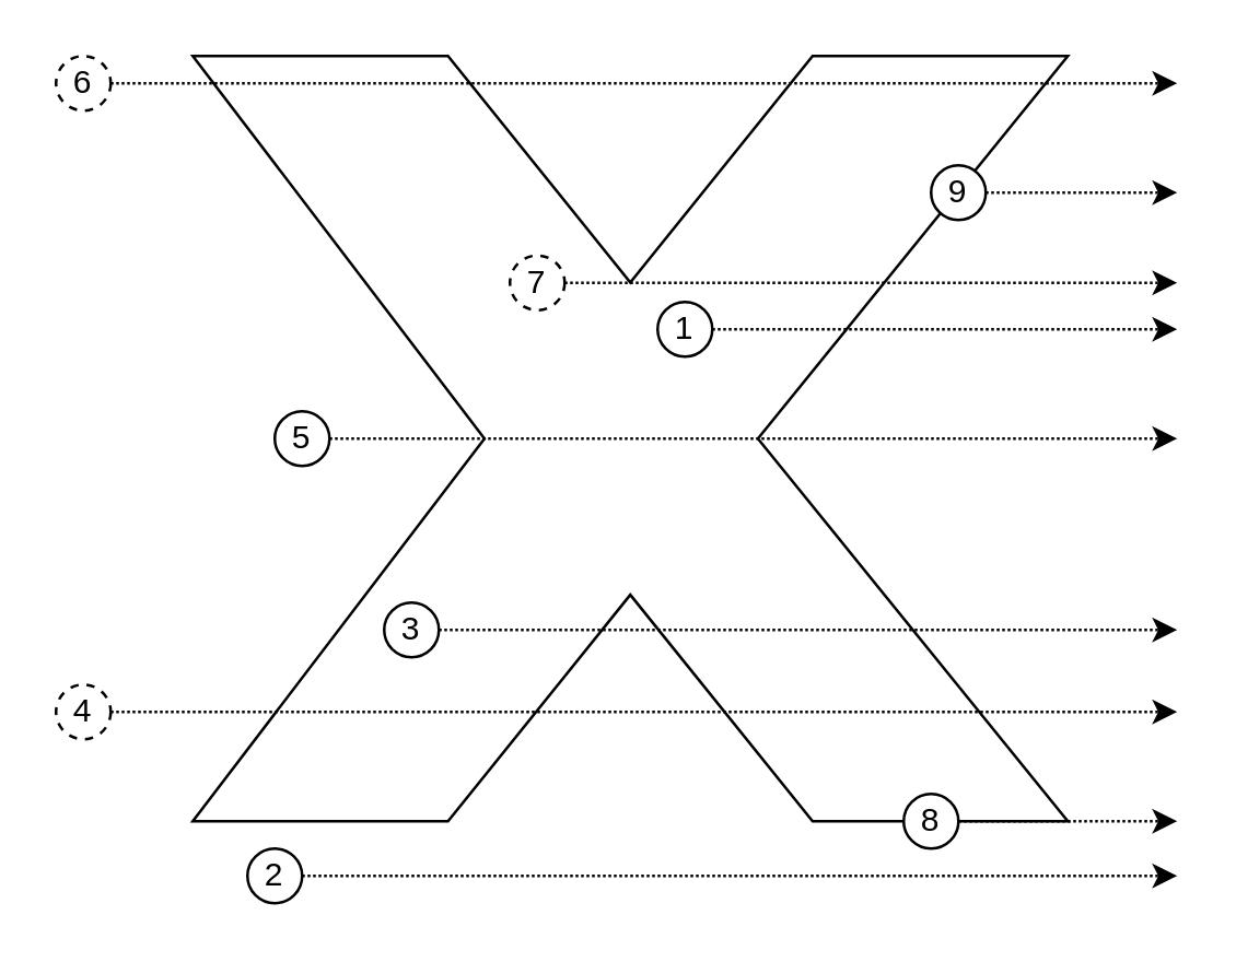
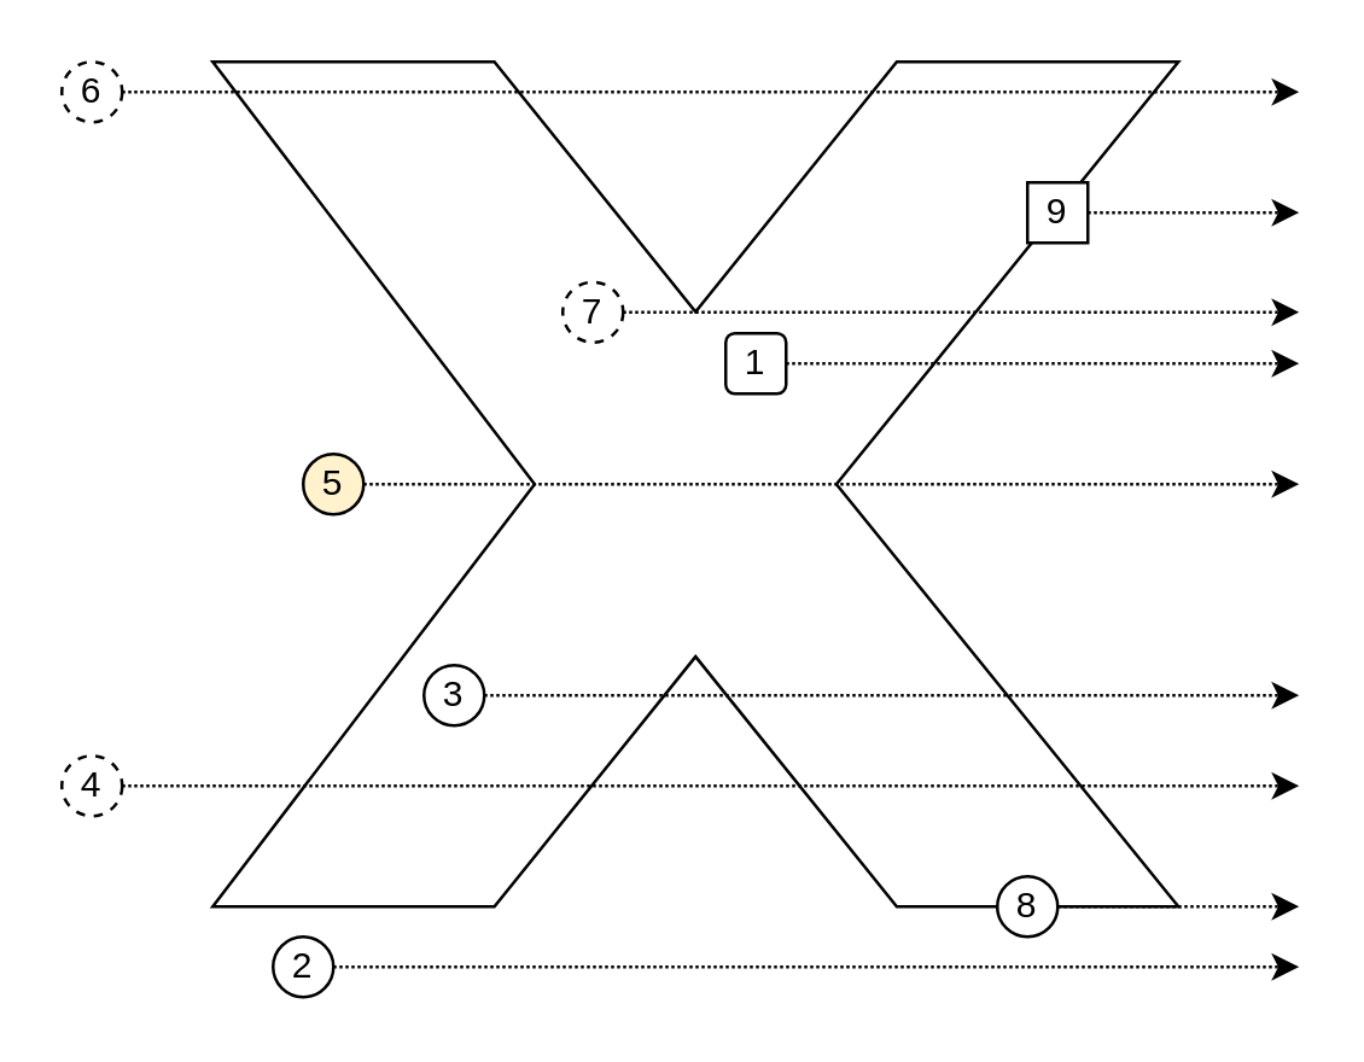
- <mxCell id="20" value="9" style="ellipse;whiteSpace=wrap;html=1;" vertex="1" parent="1"><mxGeometry x="340" y="60" width="20" height="20" as="geometry" /></mxCell>
+ <mxCell id="20" value="9" style="whiteSpace=wrap;html=1;rounded=0;" vertex="1" parent="1"><mxGeometry x="340" y="60" width="20" height="20" as="geometry" /></mxCell>
- <mxCell id="14" value="1" style="ellipse;whiteSpace=wrap;html=1;" vertex="1" parent="1"><mxGeometry x="240" y="110" width="20" height="20" as="geometry" /></mxCell>
+ <mxCell id="14" value="1" style="whiteSpace=wrap;html=1;rounded=1;" vertex="1" parent="1"><mxGeometry x="240" y="110" width="20" height="20" as="geometry" /></mxCell>
- <mxCell id="10" value="5" style="ellipse;whiteSpace=wrap;html=1;" vertex="1" parent="1"><mxGeometry x="100" y="150" width="20" height="20" as="geometry" /></mxCell>
+ <mxCell id="10" value="5" style="ellipse;whiteSpace=wrap;html=1;fillColor=#fff2cc;" vertex="1" parent="1"><mxGeometry x="100" y="150" width="20" height="20" as="geometry" /></mxCell>
